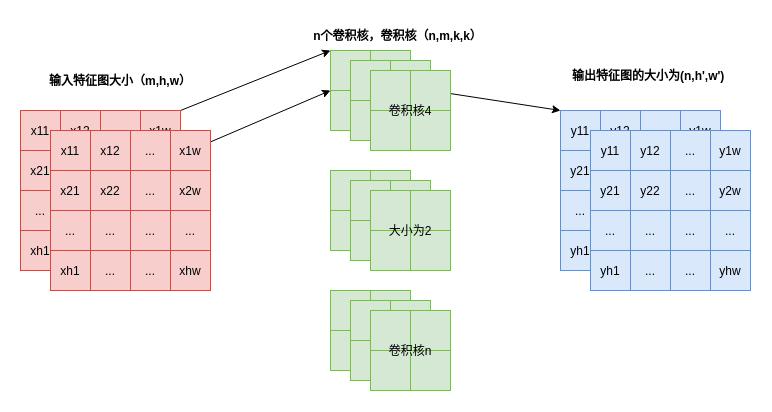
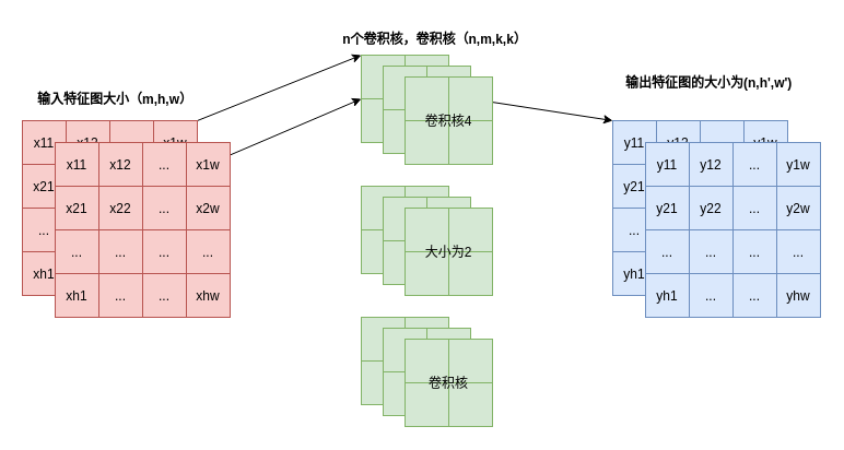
- <mxCell id="108" value="输入特征图大小（m,h,w）" style="text;strokeColor=none;fillColor=none;align=center;verticalAlign=middle;rounded=0;fontStyle=1" vertex="1" parent="1"><mxGeometry x="45" y="65" width="150" height="30" as="geometry" /></mxCell>
+ <mxCell id="108" value="输入特征图大小（m,h,w）" style="text;strokeColor=none;fillColor=none;align=center;verticalAlign=middle;rounded=0;fontStyle=1" vertex="1" parent="1"><mxGeometry x="30" y="75" width="150" height="30" as="geometry" /></mxCell>
- <mxCell id="107" value="卷积核n" style="text;strokeColor=none;fillColor=none;align=center;verticalAlign=middle;rounded=0;" vertex="1" parent="1"><mxGeometry x="380" y="335" width="60" height="30" as="geometry" /></mxCell>
+ <mxCell id="107" value="卷积核" style="text;strokeColor=none;fillColor=none;align=center;verticalAlign=middle;rounded=0;" vertex="1" parent="1"><mxGeometry x="380" y="335" width="60" height="30" as="geometry" /></mxCell>
